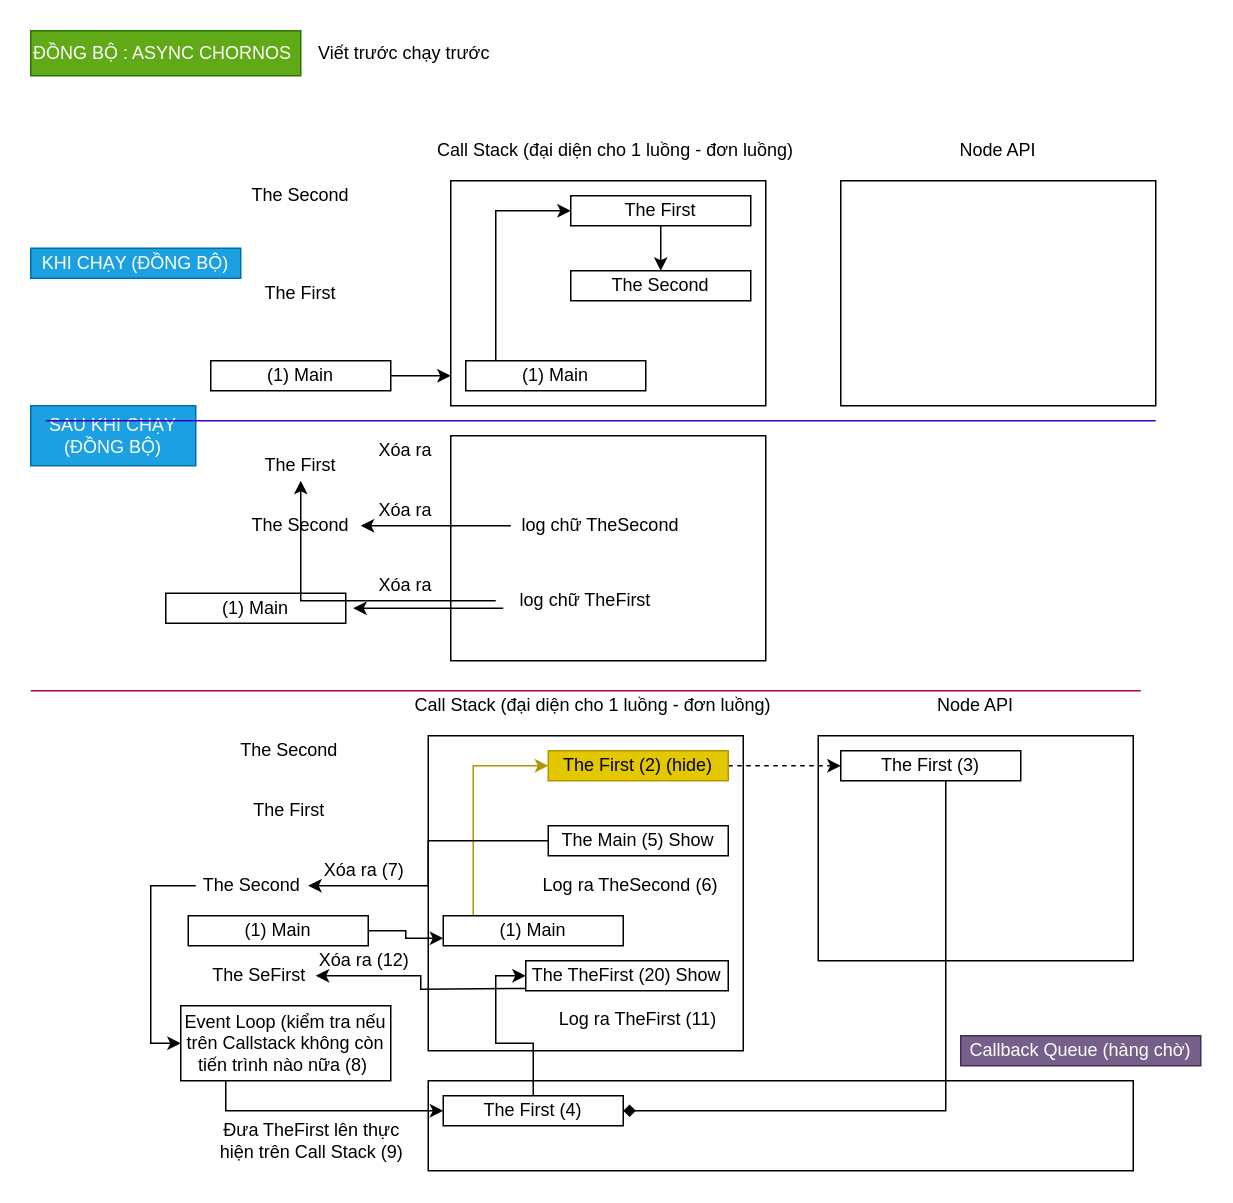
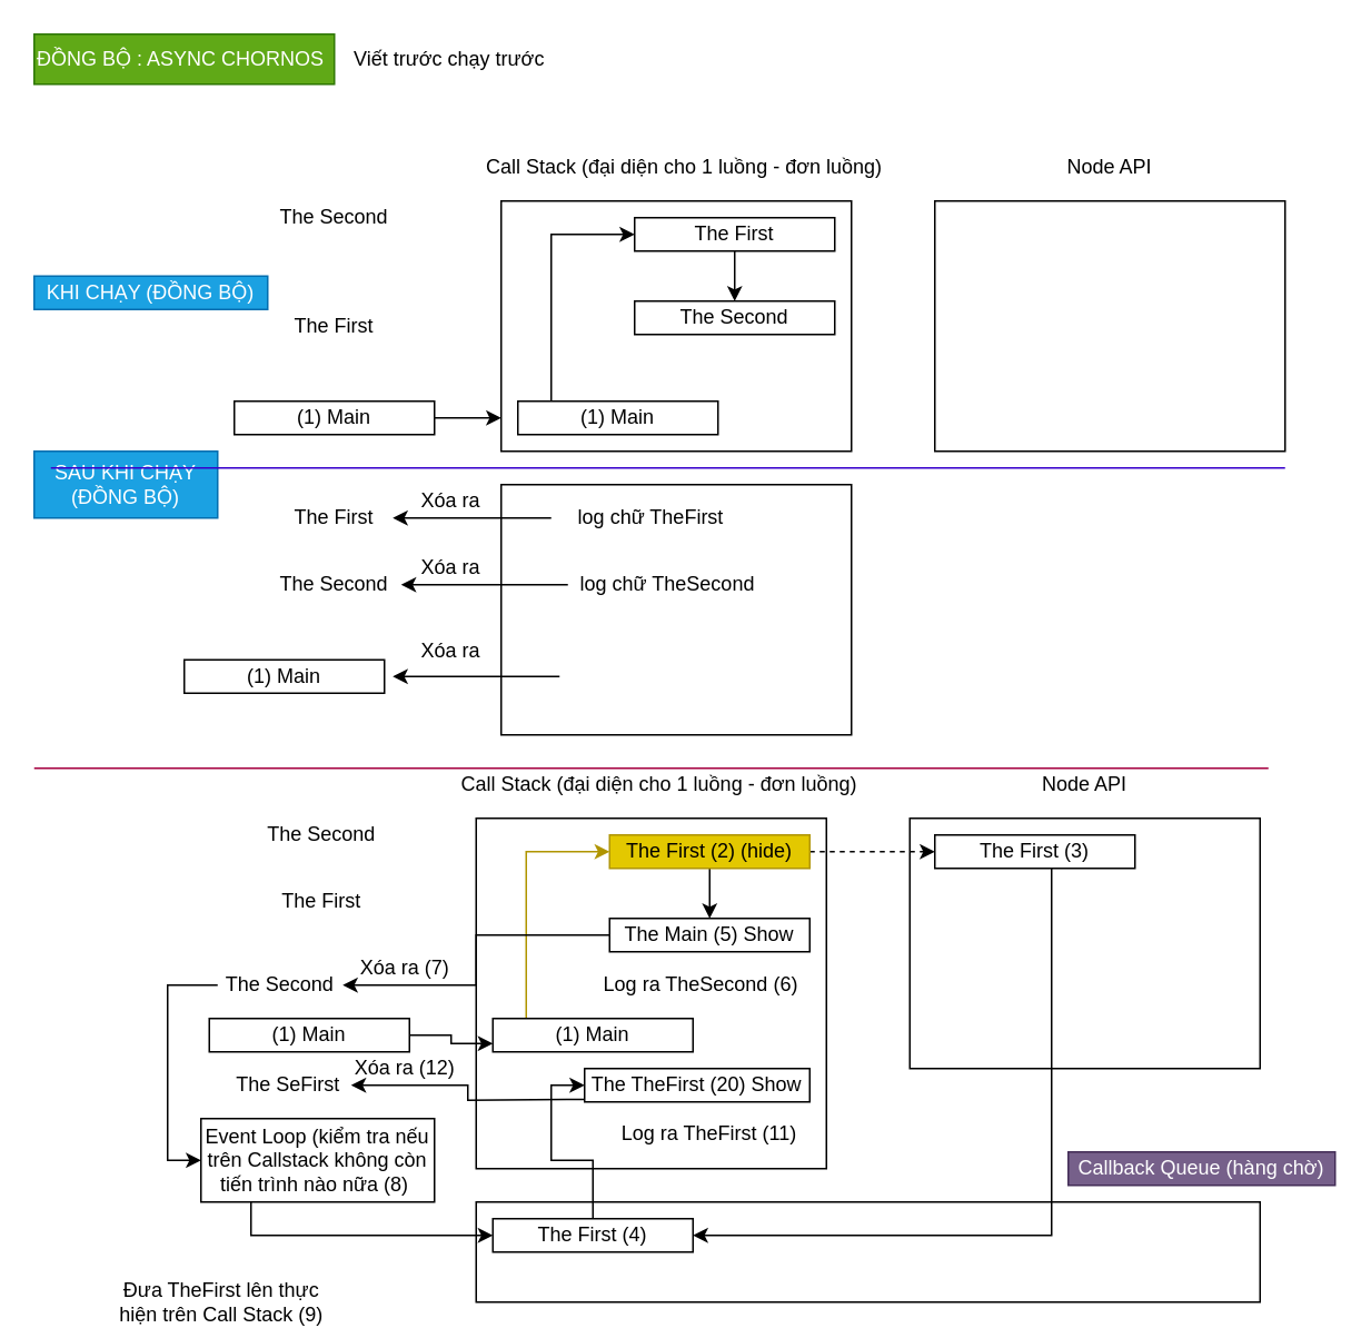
- <mxCell id="29" value="log chữ TheFirst" style="text;html=1;strokeColor=none;fillColor=none;align=center;verticalAlign=middle;whiteSpace=wrap;rounded=0;" parent="1" vertex="1"><mxGeometry x="330" y="390" width="120" height="20" as="geometry" /></mxCell>
+ <mxCell id="29" value="log chữ TheFirst" style="text;html=1;strokeColor=none;fillColor=none;align=center;verticalAlign=middle;whiteSpace=wrap;rounded=0;" parent="1" vertex="1"><mxGeometry x="330" y="300" width="120" height="20" as="geometry" /></mxCell>
+ <mxCell id="47" style="edgeStyle=orthogonalEdgeStyle;rounded=0;orthogonalLoop=1;jettySize=auto;html=1;entryX=0.5;entryY=0;entryDx=0;entryDy=0;" parent="1" source="49" target="50" edge="1"><mxGeometry relative="1" as="geometry" /></mxCell>
- <mxCell id="51" style="edgeStyle=orthogonalEdgeStyle;rounded=0;orthogonalLoop=1;jettySize=auto;html=1;entryX=1;entryY=0.5;entryDx=0;entryDy=0;endArrow=diamond;" parent="1" source="52" target="54" edge="1"><mxGeometry relative="1" as="geometry"><Array as="points"><mxPoint x="630" y="740" /></Array></mxGeometry></mxCell>
+ <mxCell id="51" style="edgeStyle=orthogonalEdgeStyle;rounded=0;orthogonalLoop=1;jettySize=auto;html=1;entryX=1;entryY=0.5;entryDx=0;entryDy=0;" parent="1" source="52" target="54" edge="1"><mxGeometry relative="1" as="geometry"><Array as="points"><mxPoint x="630" y="740" /></Array></mxGeometry></mxCell>
- <mxCell id="60" value="Đưa TheFirst lên thực hiện trên Call Stack (9)" style="text;html=1;strokeColor=none;fillColor=none;align=center;verticalAlign=middle;whiteSpace=wrap;rounded=0;" parent="1" vertex="1"><mxGeometry x="140" y="750" width="135" height="20" as="geometry" /></mxCell>
+ <mxCell id="60" value="Đưa TheFirst lên thực hiện trên Call Stack (9)" style="text;html=1;strokeColor=none;fillColor=none;align=center;verticalAlign=middle;whiteSpace=wrap;rounded=0;" parent="1" vertex="1"><mxGeometry x="65" y="770" width="135" height="20" as="geometry" /></mxCell>
